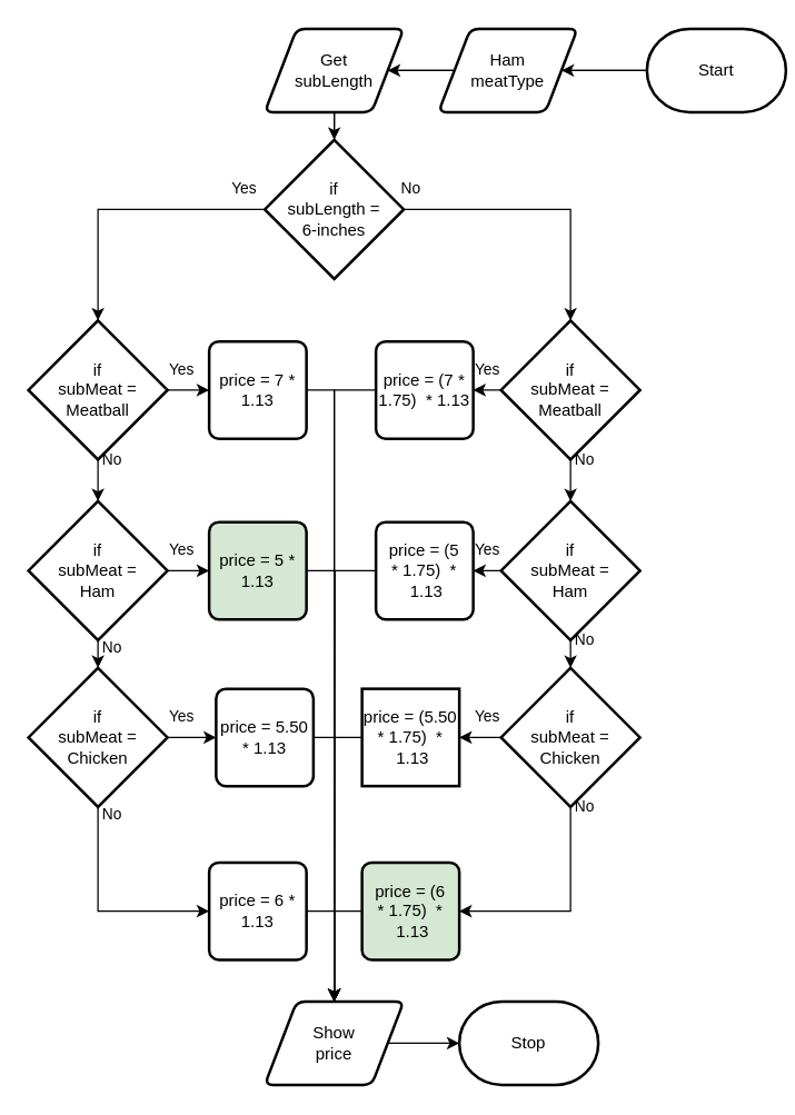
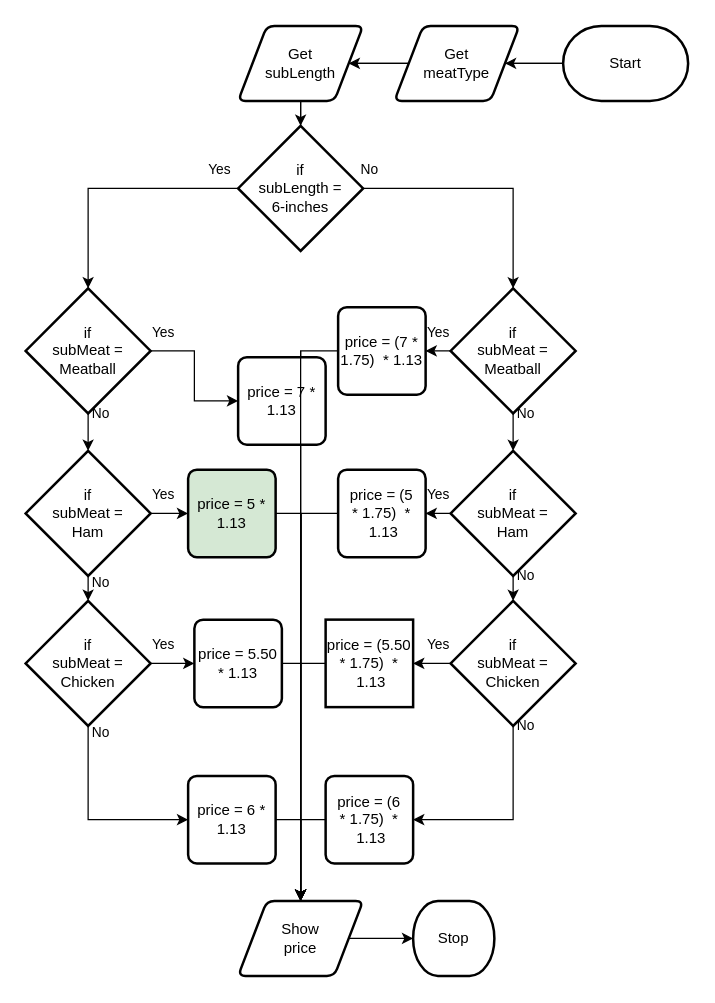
- <mxCell id="7" value="Ham&lt;br&gt;meatType" style="shape=parallelogram;html=1;strokeWidth=2;perimeter=parallelogramPerimeter;whiteSpace=wrap;rounded=1;arcSize=12;size=0.23;" parent="1" vertex="1"><mxGeometry x="315" y="20" width="100" height="60" as="geometry" /></mxCell>
+ <mxCell id="7" value="Get&lt;br&gt;meatType" style="shape=parallelogram;html=1;strokeWidth=2;perimeter=parallelogramPerimeter;whiteSpace=wrap;rounded=1;arcSize=12;size=0.23;" parent="1" vertex="1"><mxGeometry x="315" y="20" width="100" height="60" as="geometry" /></mxCell>
- <mxCell id="3" value="Start" style="strokeWidth=2;html=1;shape=mxgraph.flowchart.terminator;whiteSpace=wrap;" parent="1" vertex="1"><mxGeometry x="465" y="20" width="100" height="60" as="geometry" /></mxCell>
+ <mxCell id="3" value="Start" style="strokeWidth=2;html=1;shape=mxgraph.flowchart.terminator;whiteSpace=wrap;" parent="1" vertex="1"><mxGeometry x="450" y="20" width="100" height="60" as="geometry" /></mxCell>
- <mxCell id="25" value="price = 7 * 1.13" style="rounded=1;whiteSpace=wrap;html=1;absoluteArcSize=1;arcSize=14;strokeWidth=2;" parent="1" vertex="1"><mxGeometry x="150" y="245" width="70" height="70" as="geometry" /></mxCell>
+ <mxCell id="25" value="price = 7 * 1.13" style="rounded=1;whiteSpace=wrap;html=1;absoluteArcSize=1;arcSize=14;strokeWidth=2;" parent="1" vertex="1"><mxGeometry x="190" y="285" width="70" height="70" as="geometry" /></mxCell>
- <mxCell id="48" value="price = (6 *&amp;nbsp;1.75)&amp;nbsp; *&lt;br&gt;&amp;nbsp;1.13" style="rounded=1;whiteSpace=wrap;html=1;absoluteArcSize=1;arcSize=14;strokeWidth=2;fillColor=#d5e8d4;" parent="1" vertex="1"><mxGeometry x="260" y="620" width="70" height="70" as="geometry" /></mxCell>
+ <mxCell id="48" value="price = (6 *&amp;nbsp;1.75)&amp;nbsp; *&lt;br&gt;&amp;nbsp;1.13" style="rounded=1;whiteSpace=wrap;html=1;absoluteArcSize=1;arcSize=14;strokeWidth=2;" parent="1" vertex="1"><mxGeometry x="260" y="620" width="70" height="70" as="geometry" /></mxCell>
- <mxCell id="4" value="Stop" style="strokeWidth=2;html=1;shape=mxgraph.flowchart.terminator;whiteSpace=wrap;" parent="1" vertex="1"><mxGeometry x="330" y="720" width="100" height="60" as="geometry" /></mxCell>
+ <mxCell id="4" value="Stop" style="strokeWidth=2;html=1;shape=mxgraph.flowchart.terminator;whiteSpace=wrap;" parent="1" vertex="1"><mxGeometry x="330" y="720" width="65" height="60" as="geometry" /></mxCell>
